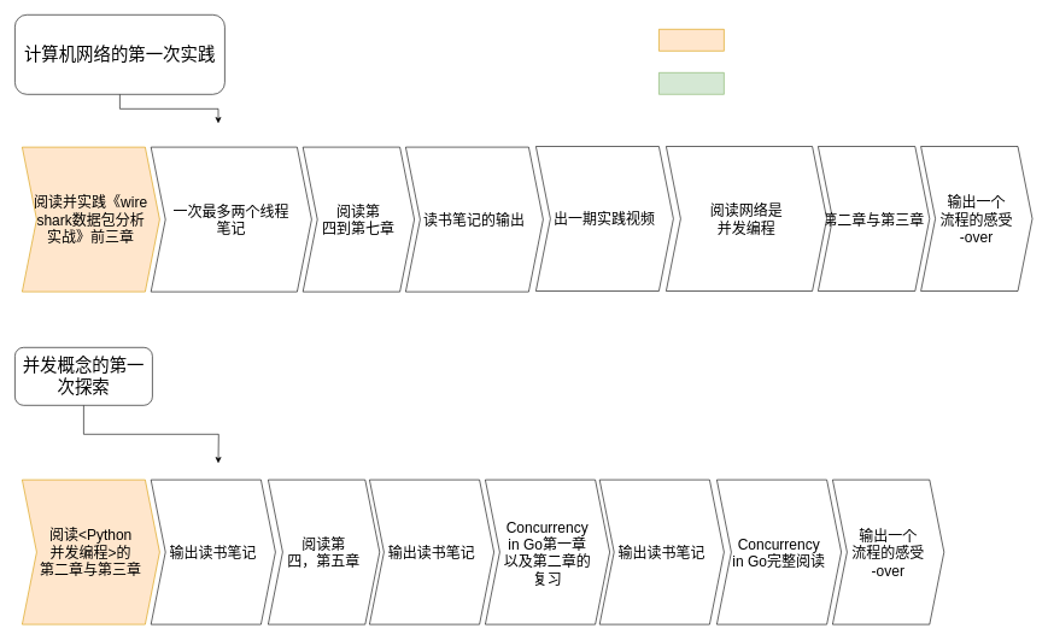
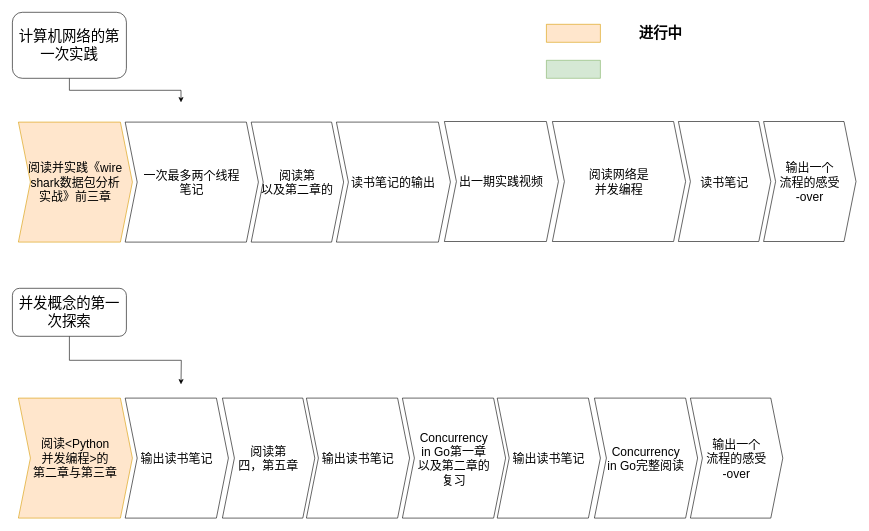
+ <mxCell id="12" value="进行中" style="text;strokeColor=none;fillColor=none;html=1;fontSize=24;fontStyle=1;verticalAlign=middle;align=center;" vertex="1" parent="1"><mxGeometry x="1050" y="35" width="100" height="40" as="geometry" /></mxCell>
- <mxCell id="3" value="&lt;font style=&quot;font-size: 24px&quot;&gt;计算机网络的第一次实践&lt;/font&gt;" style="rounded=1;whiteSpace=wrap;html=1;" vertex="1" parent="1"><mxGeometry x="20" y="20" width="290" height="110" as="geometry" /></mxCell>
+ <mxCell id="3" value="&lt;font style=&quot;font-size: 24px&quot;&gt;计算机网络的第一次实践&lt;/font&gt;" style="rounded=1;whiteSpace=wrap;html=1;" vertex="1" parent="1"><mxGeometry x="20" y="20" width="190" height="110" as="geometry" /></mxCell>
- <mxCell id="7" value="阅读第&#10;四到第七章" style="shape=step;perimeter=stepPerimeter;fixedSize=1;points=[];fontSize=20;" vertex="1" parent="4"><mxGeometry x="398" y="33" width="154" height="200" as="geometry" /></mxCell>
+ <mxCell id="7" value="阅读第&#10;以及第二章的" style="shape=step;perimeter=stepPerimeter;fixedSize=1;points=[];fontSize=20;" vertex="1" parent="4"><mxGeometry x="398" y="33" width="154" height="200" as="geometry" /></mxCell>
- <mxCell id="23" value="第二章与第三章" style="shape=step;perimeter=stepPerimeter;fixedSize=1;points=[];fontSize=20;" vertex="1" parent="1"><mxGeometry x="1130" y="202" width="154" height="200" as="geometry" /></mxCell>
+ <mxCell id="23" value="读书笔记" style="shape=step;perimeter=stepPerimeter;fixedSize=1;points=[];fontSize=20;" vertex="1" parent="1"><mxGeometry x="1130" y="202" width="154" height="200" as="geometry" /></mxCell>
